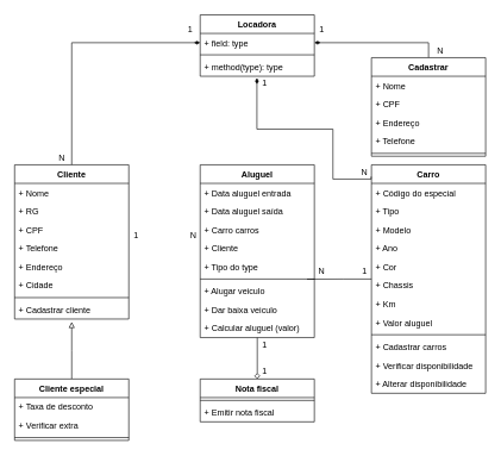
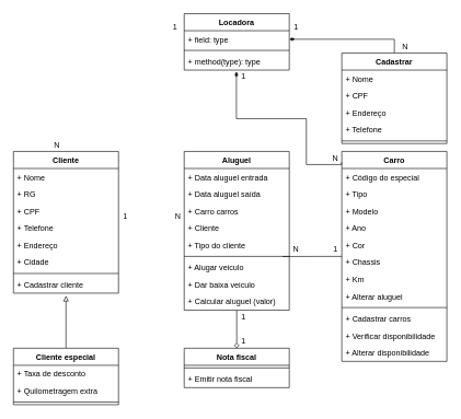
- <mxCell id="28" style="edgeStyle=orthogonalEdgeStyle;rounded=0;orthogonalLoop=1;jettySize=auto;html=1;entryX=0;entryY=0.5;entryDx=0;entryDy=0;endArrow=diamondThin;endFill=1;" edge="1" parent="1" source="29" target="59"><mxGeometry relative="1" as="geometry" /></mxCell>
- <mxCell id="44" value="+ Tipo do type" style="text;strokeColor=none;fillColor=none;align=left;verticalAlign=top;spacingLeft=4;spacingRight=4;overflow=hidden;rotatable=0;points=[[0,0.5],[1,0.5]];portConstraint=eastwest;" vertex="1" parent="39"><mxGeometry y="130" width="160" height="26" as="geometry" /></mxCell>
+ <mxCell id="44" value="+ Tipo do cliente" style="text;strokeColor=none;fillColor=none;align=left;verticalAlign=top;spacingLeft=4;spacingRight=4;overflow=hidden;rotatable=0;points=[[0,0.5],[1,0.5]];portConstraint=eastwest;" vertex="1" parent="39"><mxGeometry y="130" width="160" height="26" as="geometry" /></mxCell>
- <mxCell id="11" value="+ Valor aluguel" style="text;strokeColor=none;fillColor=none;align=left;verticalAlign=top;spacingLeft=4;spacingRight=4;overflow=hidden;rotatable=0;points=[[0,0.5],[1,0.5]];portConstraint=eastwest;" vertex="1" parent="3"><mxGeometry y="208" width="160" height="26" as="geometry" /></mxCell>
+ <mxCell id="11" value="+ Alterar aluguel" style="text;strokeColor=none;fillColor=none;align=left;verticalAlign=top;spacingLeft=4;spacingRight=4;overflow=hidden;rotatable=0;points=[[0,0.5],[1,0.5]];portConstraint=eastwest;" vertex="1" parent="3"><mxGeometry y="208" width="160" height="26" as="geometry" /></mxCell>
- <mxCell id="26" value="+ Verificar extra" style="text;strokeColor=none;fillColor=none;align=left;verticalAlign=top;spacingLeft=4;spacingRight=4;overflow=hidden;rotatable=0;points=[[0,0.5],[1,0.5]];portConstraint=eastwest;" vertex="1" parent="24"><mxGeometry y="52" width="160" height="26" as="geometry" /></mxCell>
+ <mxCell id="26" value="+ Quilometragem extra" style="text;strokeColor=none;fillColor=none;align=left;verticalAlign=top;spacingLeft=4;spacingRight=4;overflow=hidden;rotatable=0;points=[[0,0.5],[1,0.5]];portConstraint=eastwest;" vertex="1" parent="24"><mxGeometry y="52" width="160" height="26" as="geometry" /></mxCell>
